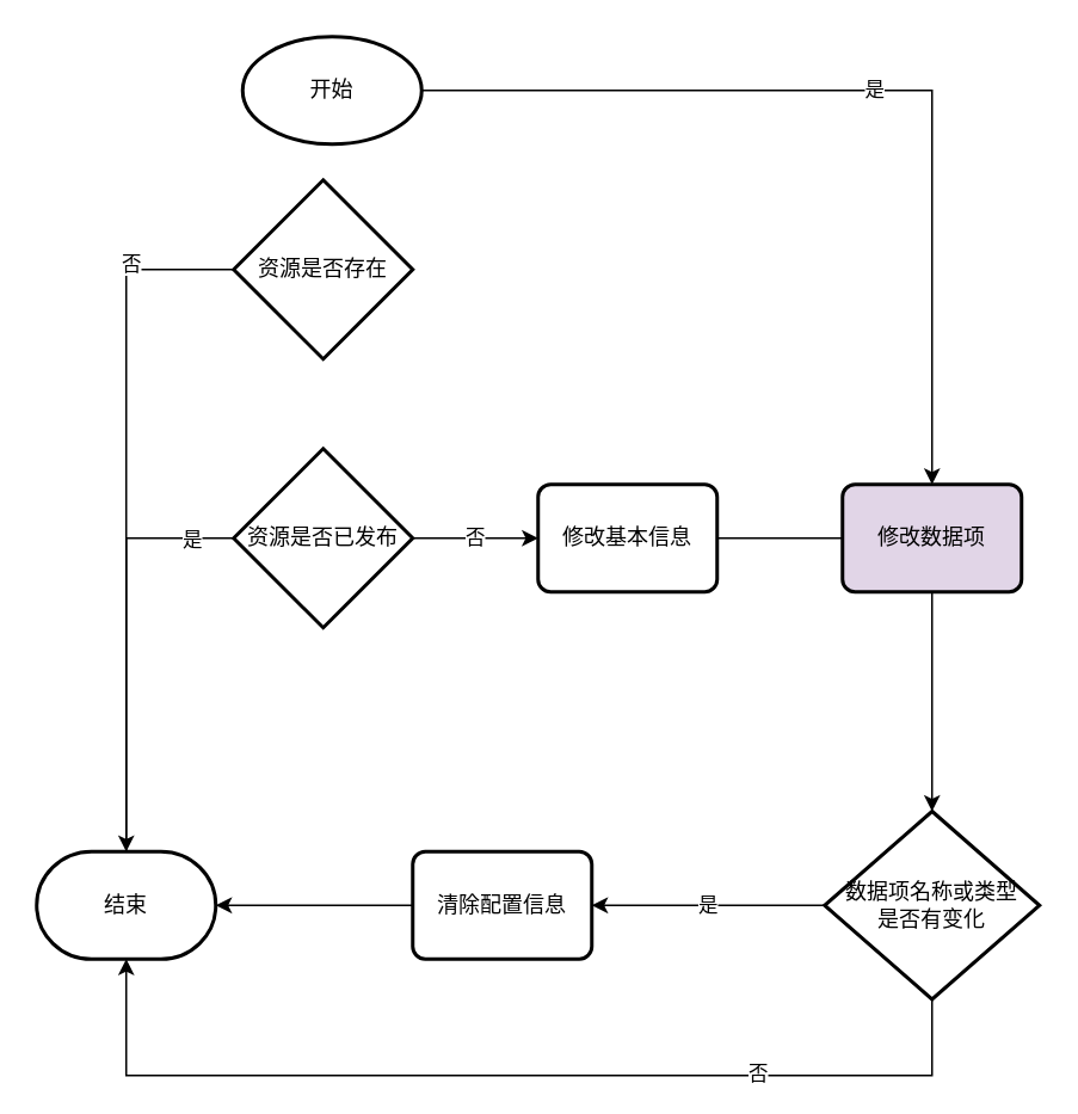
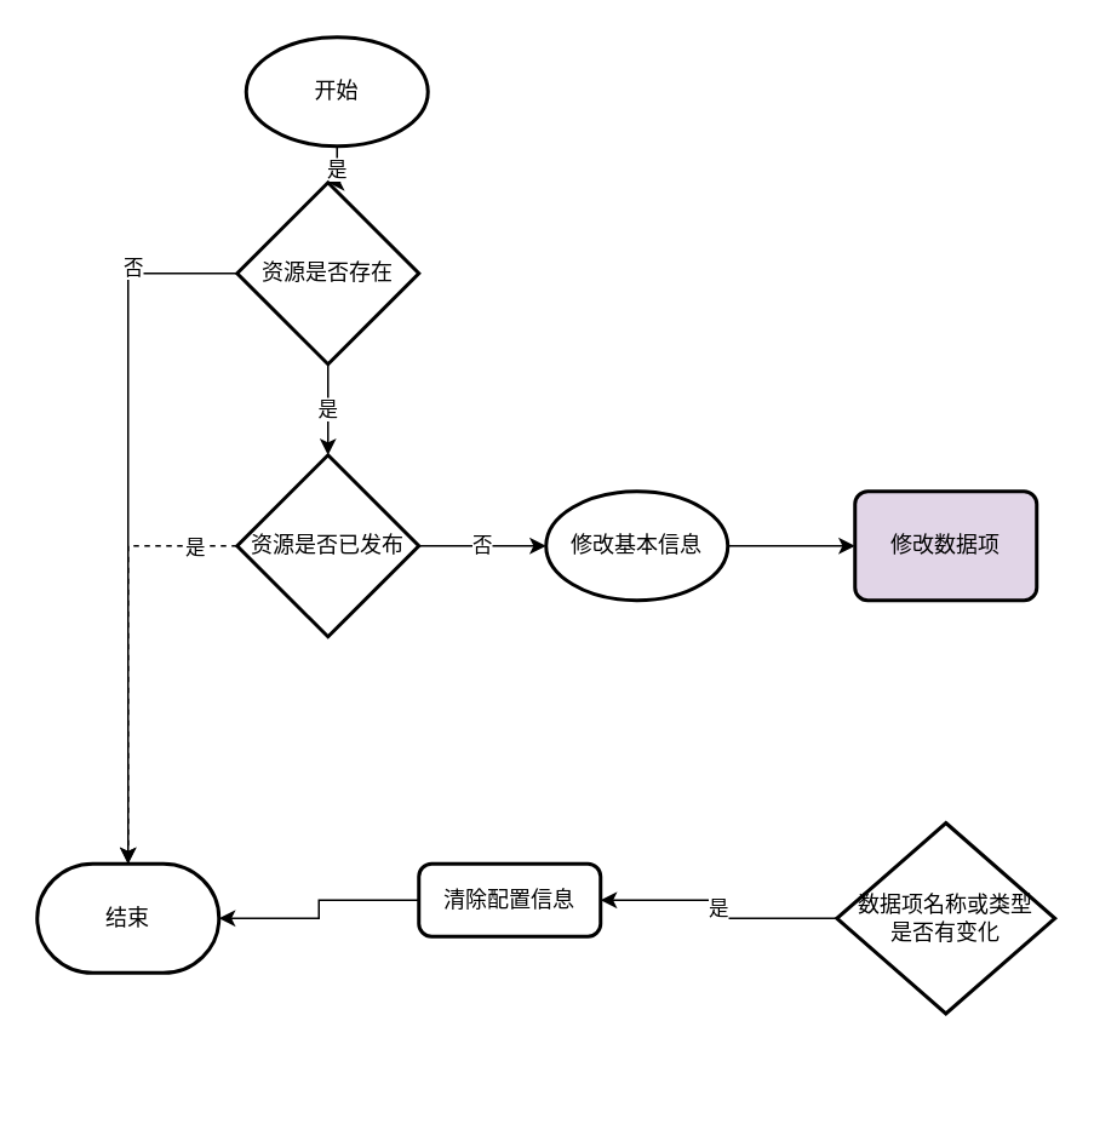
- <mxCell id="4" value="是" style="edgeStyle=orthogonalEdgeStyle;rounded=0;orthogonalLoop=1;jettySize=auto;html=1;" edge="1" parent="1" source="5" target="16"><mxGeometry relative="1" as="geometry" /></mxCell>
+ <mxCell id="4" value="是" style="edgeStyle=orthogonalEdgeStyle;rounded=0;orthogonalLoop=1;jettySize=auto;html=1;" edge="1" parent="1" source="5" target="7"><mxGeometry relative="1" as="geometry" /></mxCell>
+ <mxCell id="6" value="是" style="edgeStyle=orthogonalEdgeStyle;rounded=0;orthogonalLoop=1;jettySize=auto;html=1;" edge="1" parent="1" source="7" target="12"><mxGeometry relative="1" as="geometry" /></mxCell>
- <mxCell id="9" style="edgeStyle=orthogonalEdgeStyle;rounded=0;orthogonalLoop=1;jettySize=auto;html=1;entryX=0.5;entryY=0;entryDx=0;entryDy=0;entryPerimeter=0;" edge="1" parent="1" source="12" target="8"><mxGeometry relative="1" as="geometry" /></mxCell>
+ <mxCell id="9" style="edgeStyle=orthogonalEdgeStyle;rounded=0;orthogonalLoop=1;jettySize=auto;html=1;entryX=0.5;entryY=0;entryDx=0;entryDy=0;entryPerimeter=0;dashed=1;" edge="1" parent="1" source="12" target="8"><mxGeometry relative="1" as="geometry" /></mxCell>
- <mxCell id="14" value="修改基本信息" style="rounded=1;whiteSpace=wrap;html=1;absoluteArcSize=1;arcSize=14;strokeWidth=2;" vertex="1" parent="1"><mxGeometry x="300" y="270" width="100" height="60" as="geometry" /></mxCell>
+ <mxCell id="14" value="修改基本信息" style="ellipse;whiteSpace=wrap;html=1;absoluteArcSize=1;arcSize=14;strokeWidth=2;" vertex="1" parent="1"><mxGeometry x="300" y="270" width="100" height="60" as="geometry" /></mxCell>
- <mxCell id="13" value="" style="edgeStyle=orthogonalEdgeStyle;rounded=0;orthogonalLoop=1;jettySize=auto;html=1;endArrow=none;" edge="1" parent="1" source="14" target="16"><mxGeometry relative="1" as="geometry" /></mxCell>
+ <mxCell id="13" value="" style="edgeStyle=orthogonalEdgeStyle;rounded=0;orthogonalLoop=1;jettySize=auto;html=1;" edge="1" parent="1" source="14" target="16"><mxGeometry relative="1" as="geometry" /></mxCell>
- <mxCell id="15" value="" style="edgeStyle=orthogonalEdgeStyle;rounded=0;orthogonalLoop=1;jettySize=auto;html=1;" edge="1" parent="1" source="16" target="20"><mxGeometry relative="1" as="geometry" /></mxCell>
- <mxCell id="2" style="edgeStyle=orthogonalEdgeStyle;rounded=0;orthogonalLoop=1;jettySize=auto;html=1;endArrow=none;" edge="1" parent="1" source="7" target="8"><mxGeometry relative="1" as="geometry" /></mxCell>
+ <mxCell id="2" style="edgeStyle=orthogonalEdgeStyle;rounded=0;orthogonalLoop=1;jettySize=auto;html=1;" edge="1" parent="1" source="7" target="8"><mxGeometry relative="1" as="geometry" /></mxCell>
- <mxCell id="22" value="清除配置信息" style="rounded=1;whiteSpace=wrap;html=1;absoluteArcSize=1;arcSize=14;strokeWidth=2;" vertex="1" parent="1"><mxGeometry x="230" y="475" width="100" height="60" as="geometry" /></mxCell>
+ <mxCell id="22" value="清除配置信息" style="rounded=1;whiteSpace=wrap;html=1;absoluteArcSize=1;arcSize=14;strokeWidth=2;" vertex="1" parent="1"><mxGeometry x="230" y="475" width="100" height="40" as="geometry" /></mxCell>
- <mxCell id="18" style="edgeStyle=orthogonalEdgeStyle;rounded=0;orthogonalLoop=1;jettySize=auto;html=1;entryX=0.5;entryY=1;entryDx=0;entryDy=0;entryPerimeter=0;" edge="1" parent="1" source="20" target="8"><mxGeometry relative="1" as="geometry"><Array as="points"><mxPoint x="520" y="600" /><mxPoint x="70" y="600" /></Array></mxGeometry></mxCell>
- <mxCell id="19" value="否" style="edgeLabel;html=1;align=center;verticalAlign=middle;resizable=0;points=[];" vertex="1" connectable="0" parent="18"><mxGeometry x="-0.498" y="-2" relative="1" as="geometry"><mxPoint as="offset" /></mxGeometry></mxCell>
